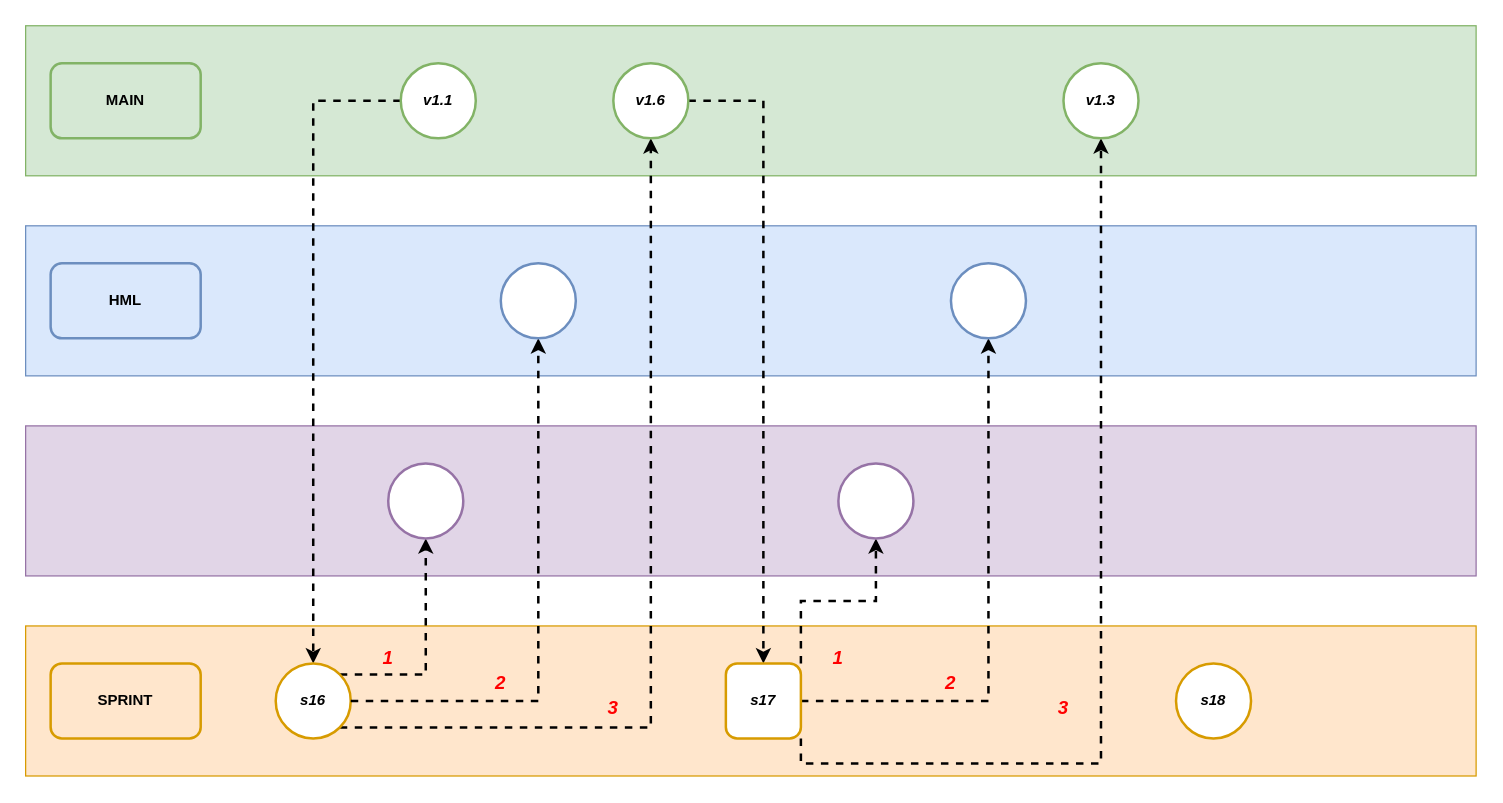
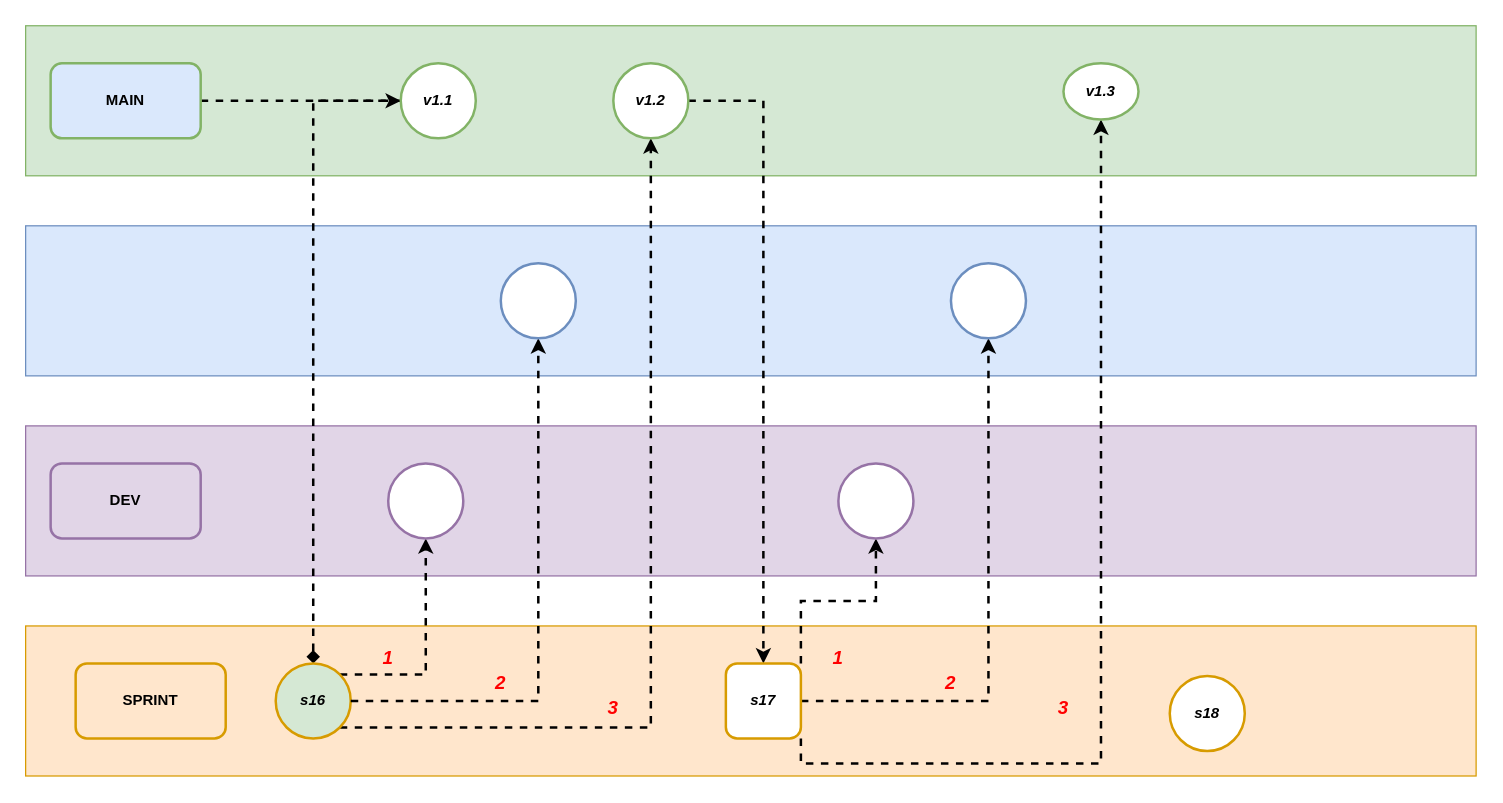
- <mxCell id="5" value="MAIN" style="rounded=1;whiteSpace=wrap;html=1;fillColor=#d5e8d4;strokeColor=#82b366;fontStyle=1;strokeWidth=2;" parent="1" vertex="1"><mxGeometry x="40" y="50" width="120" height="60" as="geometry" /></mxCell>
+ <mxCell id="5" value="MAIN" style="rounded=1;whiteSpace=wrap;html=1;fillColor=#dae8fc;strokeColor=#82b366;fontStyle=1;strokeWidth=2;" parent="1" vertex="1"><mxGeometry x="40" y="50" width="120" height="60" as="geometry" /></mxCell>
+ <mxCell id="4" style="edgeStyle=orthogonalEdgeStyle;rounded=0;orthogonalLoop=1;jettySize=auto;html=1;entryX=0;entryY=0.5;entryDx=0;entryDy=0;strokeWidth=2;dashed=1;" parent="1" source="5" target="12" edge="1"><mxGeometry relative="1" as="geometry" /></mxCell>
- <mxCell id="20" value="v1.6" style="ellipse;whiteSpace=wrap;html=1;aspect=fixed;strokeWidth=2;fillColor=#FFFFFF;fontStyle=3;strokeColor=#82b366;" parent="1" vertex="1"><mxGeometry x="490" y="50" width="60" height="60" as="geometry" /></mxCell>
+ <mxCell id="20" value="v1.2" style="ellipse;whiteSpace=wrap;html=1;aspect=fixed;strokeWidth=2;fillColor=#FFFFFF;fontStyle=3;strokeColor=#82b366;" parent="1" vertex="1"><mxGeometry x="490" y="50" width="60" height="60" as="geometry" /></mxCell>
- <mxCell id="27" value="v1.3" style="ellipse;whiteSpace=wrap;html=1;aspect=fixed;strokeWidth=2;fillColor=#FFFFFF;fontStyle=3;strokeColor=#82b366;" parent="1" vertex="1"><mxGeometry x="850" y="50" width="60" height="60" as="geometry" /></mxCell>
+ <mxCell id="27" value="v1.3" style="ellipse;whiteSpace=wrap;html=1;aspect=fixed;strokeWidth=2;fillColor=#FFFFFF;fontStyle=3;strokeColor=#82b366;" parent="1" vertex="1"><mxGeometry x="850" y="50" width="60" height="45" as="geometry" /></mxCell>
- <mxCell id="7" value="HML" style="rounded=1;whiteSpace=wrap;html=1;fillColor=#dae8fc;strokeColor=#6c8ebf;fontStyle=1;strokeWidth=2;" parent="1" vertex="1"><mxGeometry x="40" y="210" width="120" height="60" as="geometry" /></mxCell>
+ <mxCell id="8" value="DEV" style="rounded=1;whiteSpace=wrap;html=1;fillColor=#e1d5e7;strokeColor=#9673a6;fontStyle=1;strokeWidth=2;" parent="1" vertex="1"><mxGeometry x="40" y="370" width="120" height="60" as="geometry" /></mxCell>
- <mxCell id="11" style="edgeStyle=orthogonalEdgeStyle;rounded=0;orthogonalLoop=1;jettySize=auto;html=1;entryX=0.5;entryY=0;entryDx=0;entryDy=0;dashed=1;strokeWidth=2;" parent="1" source="12" target="15" edge="1"><mxGeometry relative="1" as="geometry" /></mxCell>
+ <mxCell id="11" style="edgeStyle=orthogonalEdgeStyle;rounded=0;orthogonalLoop=1;jettySize=auto;html=1;entryX=0.5;entryY=0;entryDx=0;entryDy=0;dashed=1;strokeWidth=2;endArrow=diamond;" parent="1" source="12" target="15" edge="1"><mxGeometry relative="1" as="geometry" /></mxCell>
- <mxCell id="10" value="SPRINT" style="rounded=1;whiteSpace=wrap;html=1;fillColor=#ffe6cc;strokeColor=#d79b00;fontStyle=1;strokeWidth=2;" parent="1" vertex="1"><mxGeometry x="40" y="530" width="120" height="60" as="geometry" /></mxCell>
+ <mxCell id="10" value="SPRINT" style="rounded=1;whiteSpace=wrap;html=1;fillColor=#ffe6cc;strokeColor=#d79b00;fontStyle=1;strokeWidth=2;" parent="1" vertex="1"><mxGeometry x="60" y="530" width="120" height="60" as="geometry" /></mxCell>
- <mxCell id="15" value="&lt;b&gt;&lt;i&gt;s16&lt;/i&gt;&lt;/b&gt;" style="ellipse;whiteSpace=wrap;html=1;aspect=fixed;strokeWidth=2;fillColor=#FFFFFF;strokeColor=#d79b00;" parent="1" vertex="1"><mxGeometry x="220" y="530" width="60" height="60" as="geometry" /></mxCell>
+ <mxCell id="15" value="&lt;b&gt;&lt;i&gt;s16&lt;/i&gt;&lt;/b&gt;" style="ellipse;whiteSpace=wrap;html=1;aspect=fixed;strokeWidth=2;fillColor=#d5e8d4;strokeColor=#d79b00;" parent="1" vertex="1"><mxGeometry x="220" y="530" width="60" height="60" as="geometry" /></mxCell>
- <mxCell id="28" value="&lt;b&gt;&lt;i&gt;s18&lt;/i&gt;&lt;/b&gt;" style="ellipse;whiteSpace=wrap;html=1;aspect=fixed;strokeWidth=2;fillColor=#FFFFFF;strokeColor=#d79b00;" parent="1" vertex="1"><mxGeometry x="940" y="530" width="60" height="60" as="geometry" /></mxCell>
+ <mxCell id="28" value="&lt;b&gt;&lt;i&gt;s18&lt;/i&gt;&lt;/b&gt;" style="ellipse;whiteSpace=wrap;html=1;aspect=fixed;strokeWidth=2;fillColor=#FFFFFF;strokeColor=#d79b00;" parent="1" vertex="1"><mxGeometry x="935" y="540" width="60" height="60" as="geometry" /></mxCell>
